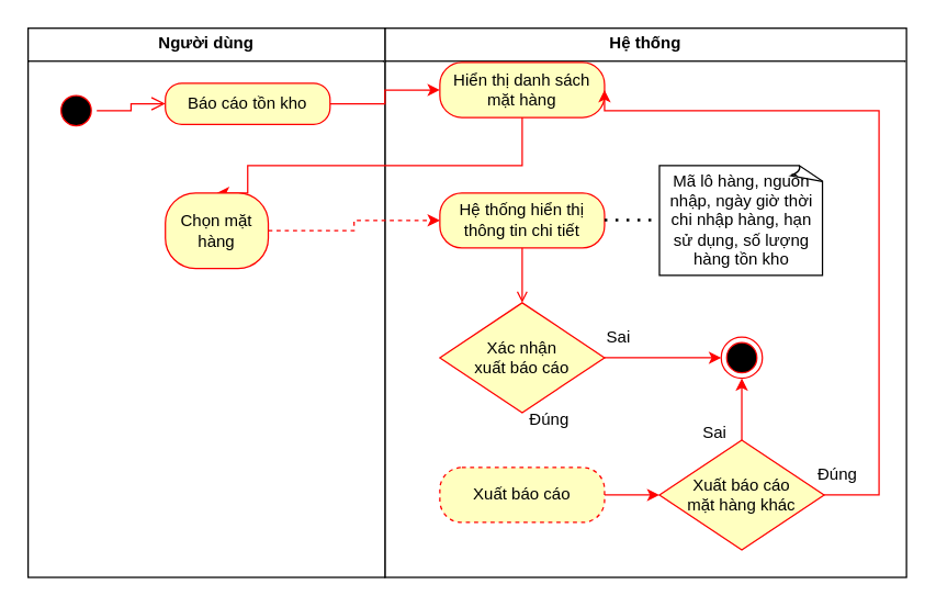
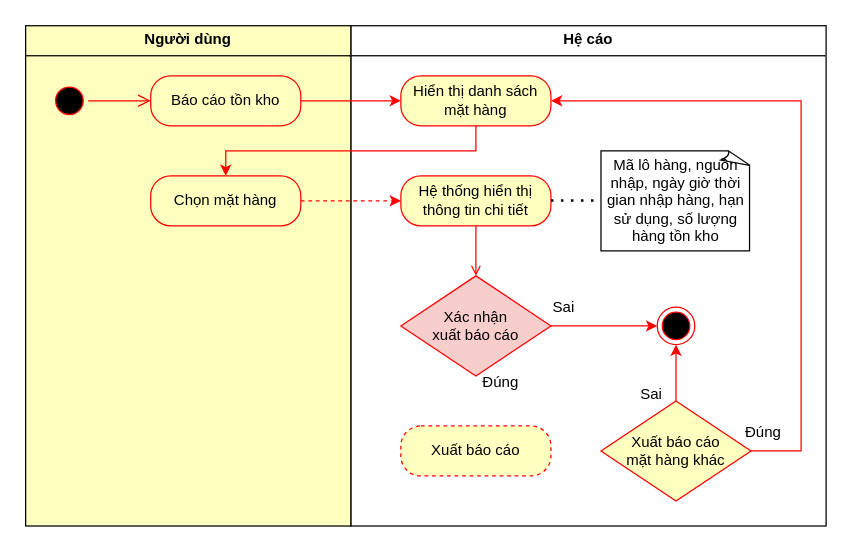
- <mxCell id="2" value="&lt;p style=&quot;margin:0px;margin-top:4px;text-align:center;&quot;&gt;&lt;b&gt;Hệ thống&lt;/b&gt;&lt;/p&gt;&lt;hr size=&quot;1&quot; style=&quot;border-style:solid;&quot;&gt;&lt;div style=&quot;height:2px;&quot;&gt;&lt;/div&gt;" style="verticalAlign=top;align=left;overflow=fill;html=1;whiteSpace=wrap;" vertex="1" parent="1"><mxGeometry x="280" width="380" height="400" as="geometry" y="20" /></mxCell>
+ <mxCell id="2" value="&lt;p style=&quot;margin:0px;margin-top:4px;text-align:center;&quot;&gt;&lt;b&gt;Hệ cáo&lt;/b&gt;&lt;/p&gt;&lt;hr size=&quot;1&quot; style=&quot;border-style:solid;&quot;&gt;&lt;div style=&quot;height:2px;&quot;&gt;&lt;/div&gt;" style="verticalAlign=top;align=left;overflow=fill;html=1;whiteSpace=wrap;" vertex="1" parent="1"><mxGeometry x="280" width="380" height="400" as="geometry" y="20" /></mxCell>
- <mxCell id="9" value="Hiển thị danh sách mặt hàng" style="rounded=1;whiteSpace=wrap;html=1;arcSize=40;fontColor=#000000;fillColor=#ffffc0;strokeColor=#FF0000;" vertex="1" parent="1"><mxGeometry x="320" y="45" width="120" height="40" as="geometry" /></mxCell>
+ <mxCell id="9" value="Hiển thị danh sách mặt hàng" style="rounded=1;whiteSpace=wrap;html=1;arcSize=40;fontColor=#000000;fillColor=#ffffc0;strokeColor=#FF0000;" vertex="1" parent="1"><mxGeometry x="320" y="60" width="120" height="40" as="geometry" /></mxCell>
- <mxCell id="7" value="Báo cáo tồn kho" style="rounded=1;whiteSpace=wrap;html=1;arcSize=40;fontColor=#000000;fillColor=#ffffc0;strokeColor=#FF0000;" vertex="1" parent="1"><mxGeometry x="120" y="60" width="120" height="30" as="geometry" /></mxCell>
+ <mxCell id="7" value="Báo cáo tồn kho" style="rounded=1;whiteSpace=wrap;html=1;arcSize=40;fontColor=#000000;fillColor=#ffffc0;strokeColor=#FF0000;" vertex="1" parent="1"><mxGeometry x="120" y="60" width="120" height="40" as="geometry" /></mxCell>
- <mxCell id="14" value="Mã lô hàng, nguồn nhập, ngày giờ thời chi nhập hàng, hạn sử dụng, số lượng hàng tồn kho" style="whiteSpace=wrap;html=1;shape=mxgraph.basic.document;align=center;strokeColor=#000000;" vertex="1" parent="1"><mxGeometry x="480" y="120" width="120" height="80" as="geometry" /></mxCell>
+ <mxCell id="14" value="Mã lô hàng, nguồn nhập, ngày giờ thời gian nhập hàng, hạn sử dụng, số lượng hàng tồn kho" style="whiteSpace=wrap;html=1;shape=mxgraph.basic.document;align=center;strokeColor=#000000;" vertex="1" parent="1"><mxGeometry x="480" y="120" width="120" height="80" as="geometry" /></mxCell>
- <mxCell id="11" value="Chọn mặt hàng" style="rounded=1;whiteSpace=wrap;html=1;arcSize=40;fontColor=#000000;fillColor=#ffffc0;strokeColor=#FF0000;" vertex="1" parent="1"><mxGeometry x="120" y="140" width="75" height="55" as="geometry" /></mxCell>
+ <mxCell id="11" value="Chọn mặt hàng" style="rounded=1;whiteSpace=wrap;html=1;arcSize=40;fontColor=#000000;fillColor=#ffffc0;strokeColor=#FF0000;" vertex="1" parent="1"><mxGeometry x="120" y="140" width="120" height="40" as="geometry" /></mxCell>
- <mxCell id="3" value="&lt;p style=&quot;margin:0px;margin-top:4px;text-align:center;&quot;&gt;&lt;b&gt;Người dùng&lt;/b&gt;&lt;/p&gt;&lt;hr size=&quot;1&quot; style=&quot;border-style:solid;&quot;&gt;&lt;div style=&quot;height:2px;&quot;&gt;&lt;/div&gt;" style="verticalAlign=top;align=left;overflow=fill;html=1;whiteSpace=wrap;" vertex="1" parent="1"><mxGeometry width="260" height="400" as="geometry" x="20" y="20" /></mxCell>
+ <mxCell id="3" value="&lt;p style=&quot;margin:0px;margin-top:4px;text-align:center;&quot;&gt;&lt;b&gt;Người dùng&lt;/b&gt;&lt;/p&gt;&lt;hr size=&quot;1&quot; style=&quot;border-style:solid;&quot;&gt;&lt;div style=&quot;height:2px;&quot;&gt;&lt;/div&gt;" style="verticalAlign=top;align=left;overflow=fill;html=1;whiteSpace=wrap;fillColor=#ffffc0;" vertex="1" parent="1"><mxGeometry width="260" height="400" as="geometry" x="20" y="20" /></mxCell>
- <mxCell id="17" value="Xác nhận&lt;br&gt;xuất báo cáo" style="rhombus;whiteSpace=wrap;html=1;fontColor=#000000;fillColor=#ffffc0;strokeColor=#FF0000;" vertex="1" parent="1"><mxGeometry x="320" y="220" width="120" height="80" as="geometry" /></mxCell>
+ <mxCell id="17" value="Xác nhận&lt;br&gt;xuất báo cáo" style="rhombus;whiteSpace=wrap;html=1;fontColor=#000000;fillColor=#f8cecc;strokeColor=#FF0000;" vertex="1" parent="1"><mxGeometry x="320" y="220" width="120" height="80" as="geometry" /></mxCell>
- <mxCell id="18" value="" style="edgeStyle=orthogonalEdgeStyle;rounded=0;orthogonalLoop=1;jettySize=auto;html=1;strokeColor=#FF0000;" edge="1" parent="1" source="19" target="22"><mxGeometry relative="1" as="geometry" /></mxCell>
